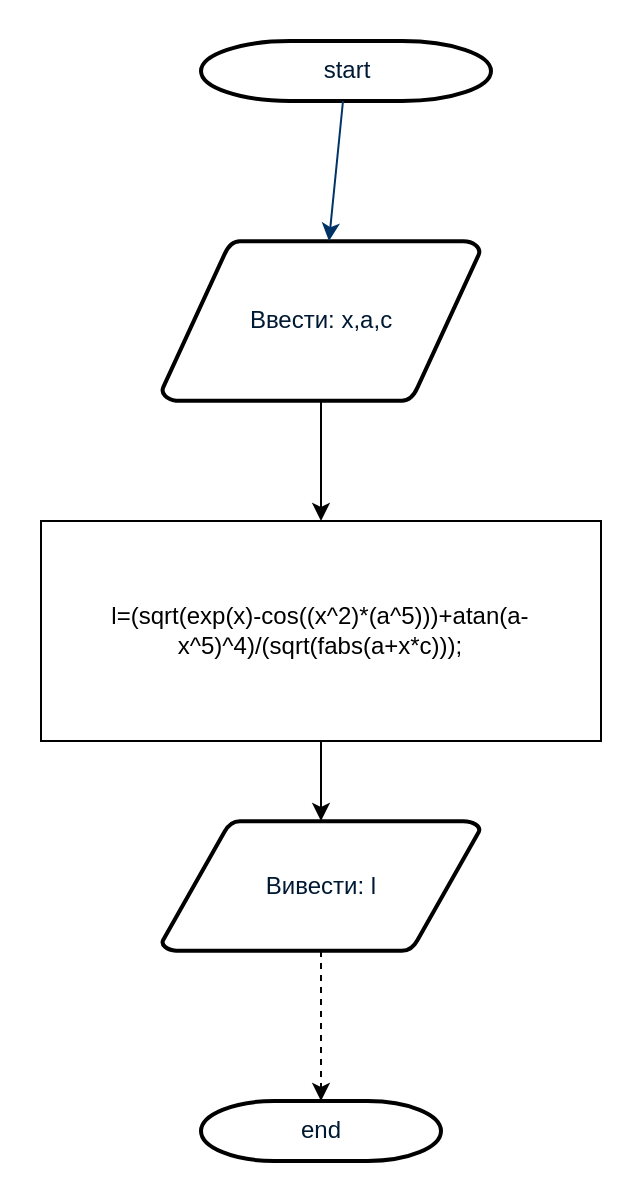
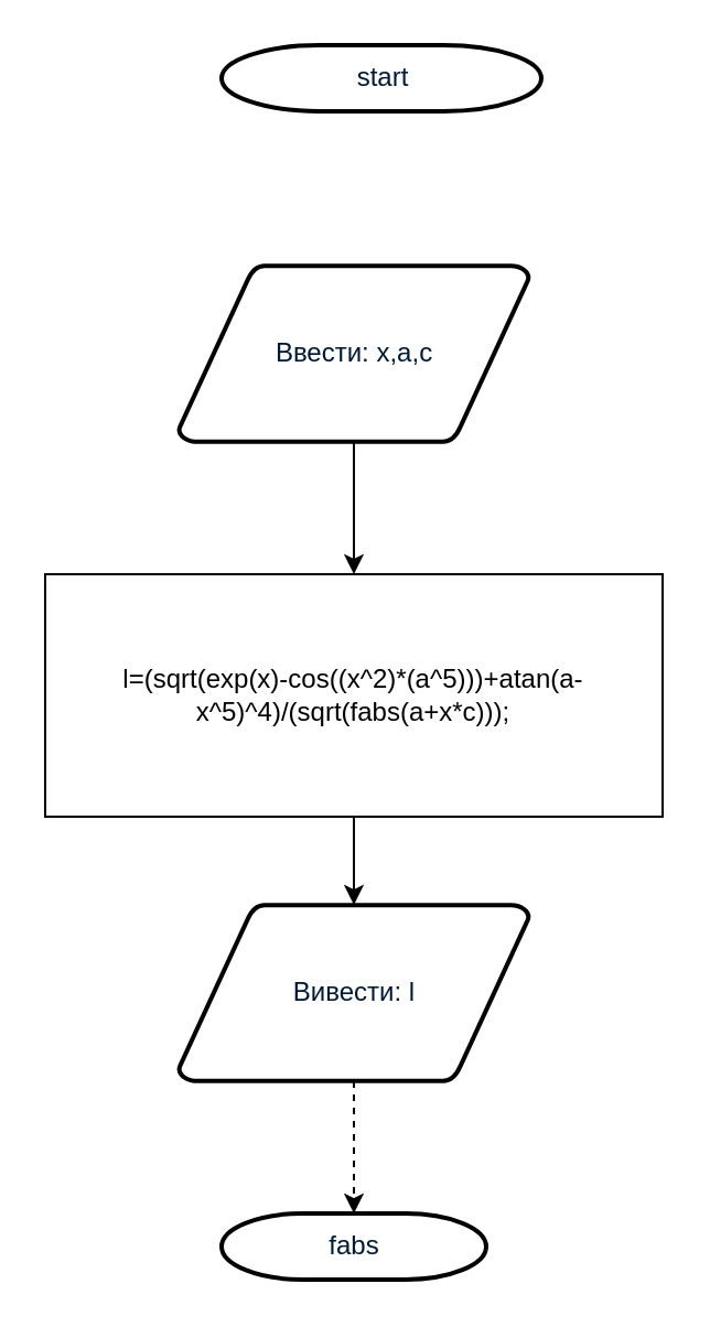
- <mxCell id="4" style="fontColor=#001933;fontStyle=1;strokeColor=#003366;strokeWidth=1;html=1;" parent="1" source="2" target="3" edge="1"><mxGeometry relative="1" as="geometry" /></mxCell>
- <mxCell id="6" value="Вивести: l" style="shape=mxgraph.flowchart.data;fillColor=#FFFFFF;strokeColor=#000000;strokeWidth=2;gradientColor=none;gradientDirection=north;fontColor=#001933;fontStyle=0;html=1;" parent="1" vertex="1"><mxGeometry x="80.5" y="410" width="159" height="65" as="geometry" /></mxCell>
+ <mxCell id="6" value="Вивести: l" style="shape=mxgraph.flowchart.data;fillColor=#FFFFFF;strokeColor=#000000;strokeWidth=2;gradientColor=none;gradientDirection=north;fontColor=#001933;fontStyle=0;html=1;" parent="1" vertex="1"><mxGeometry x="80.5" y="410" width="159" height="80" as="geometry" /></mxCell>
- <mxCell id="5" value="end" style="shape=mxgraph.flowchart.terminator;fillColor=#FFFFFF;strokeColor=#000000;strokeWidth=2;gradientColor=none;gradientDirection=north;fontColor=#001933;fontStyle=0;html=1;" parent="1" vertex="1"><mxGeometry x="100" y="550" width="120" height="30" as="geometry" /></mxCell>
+ <mxCell id="5" value="fabs" style="shape=mxgraph.flowchart.terminator;fillColor=#FFFFFF;strokeColor=#000000;strokeWidth=2;gradientColor=none;gradientDirection=north;fontColor=#001933;fontStyle=0;html=1;" parent="1" vertex="1"><mxGeometry x="100" y="550" width="120" height="30" as="geometry" /></mxCell>
